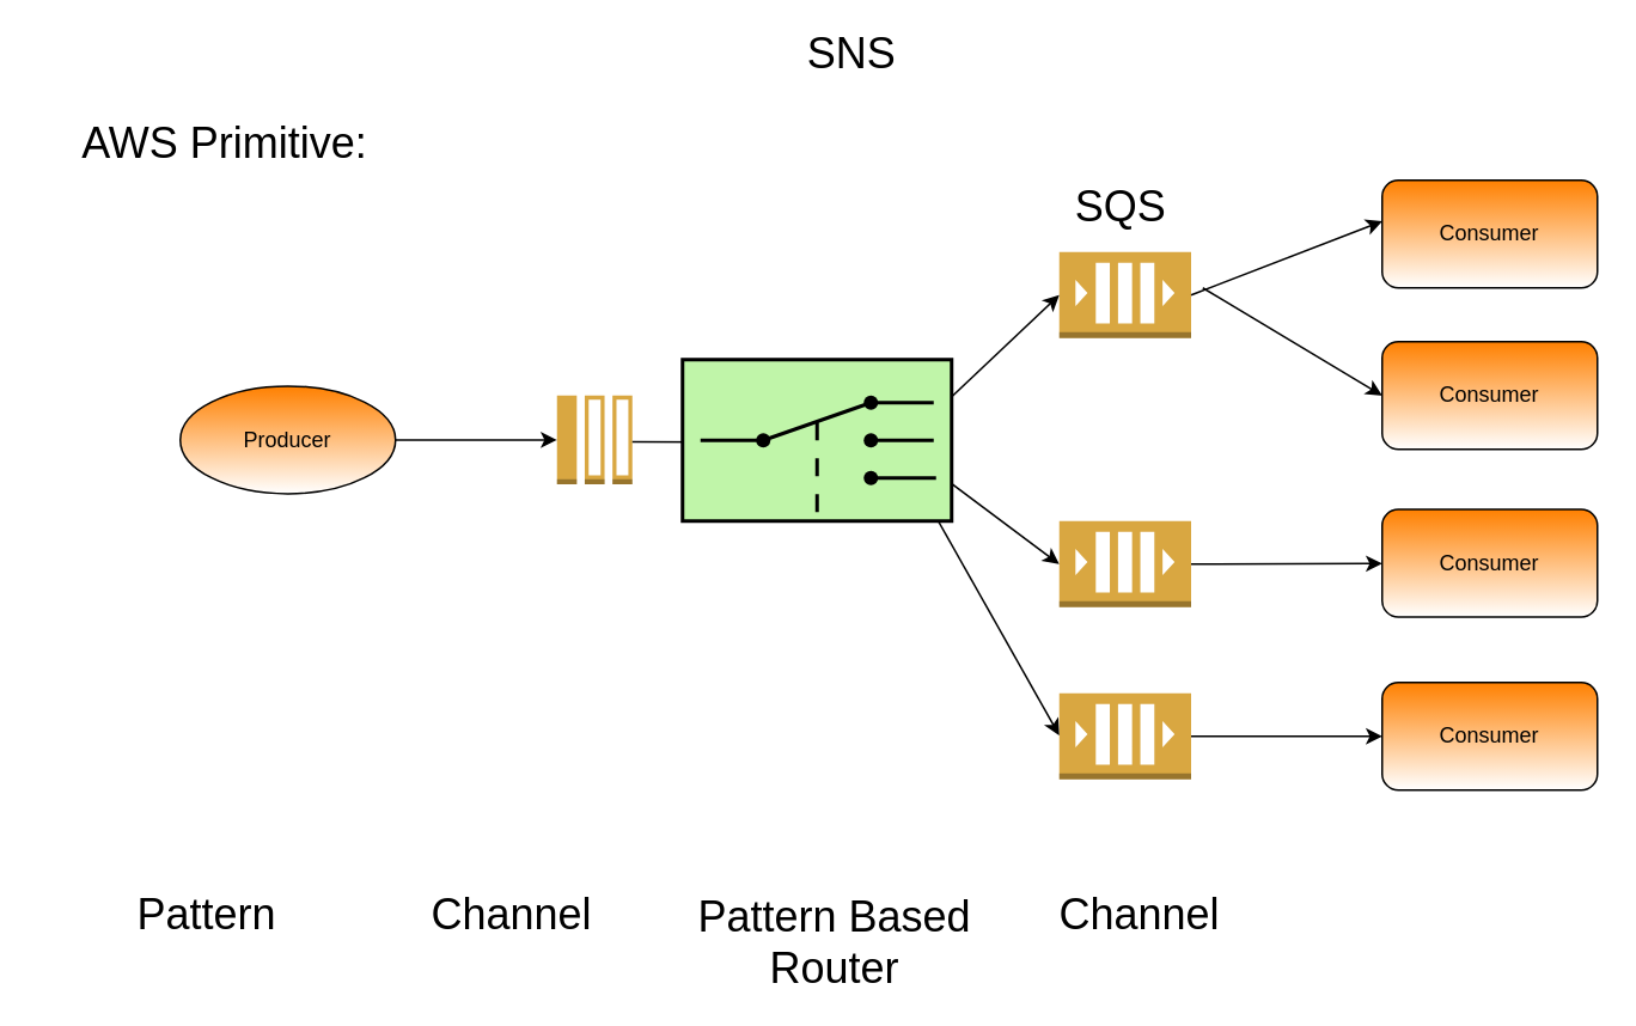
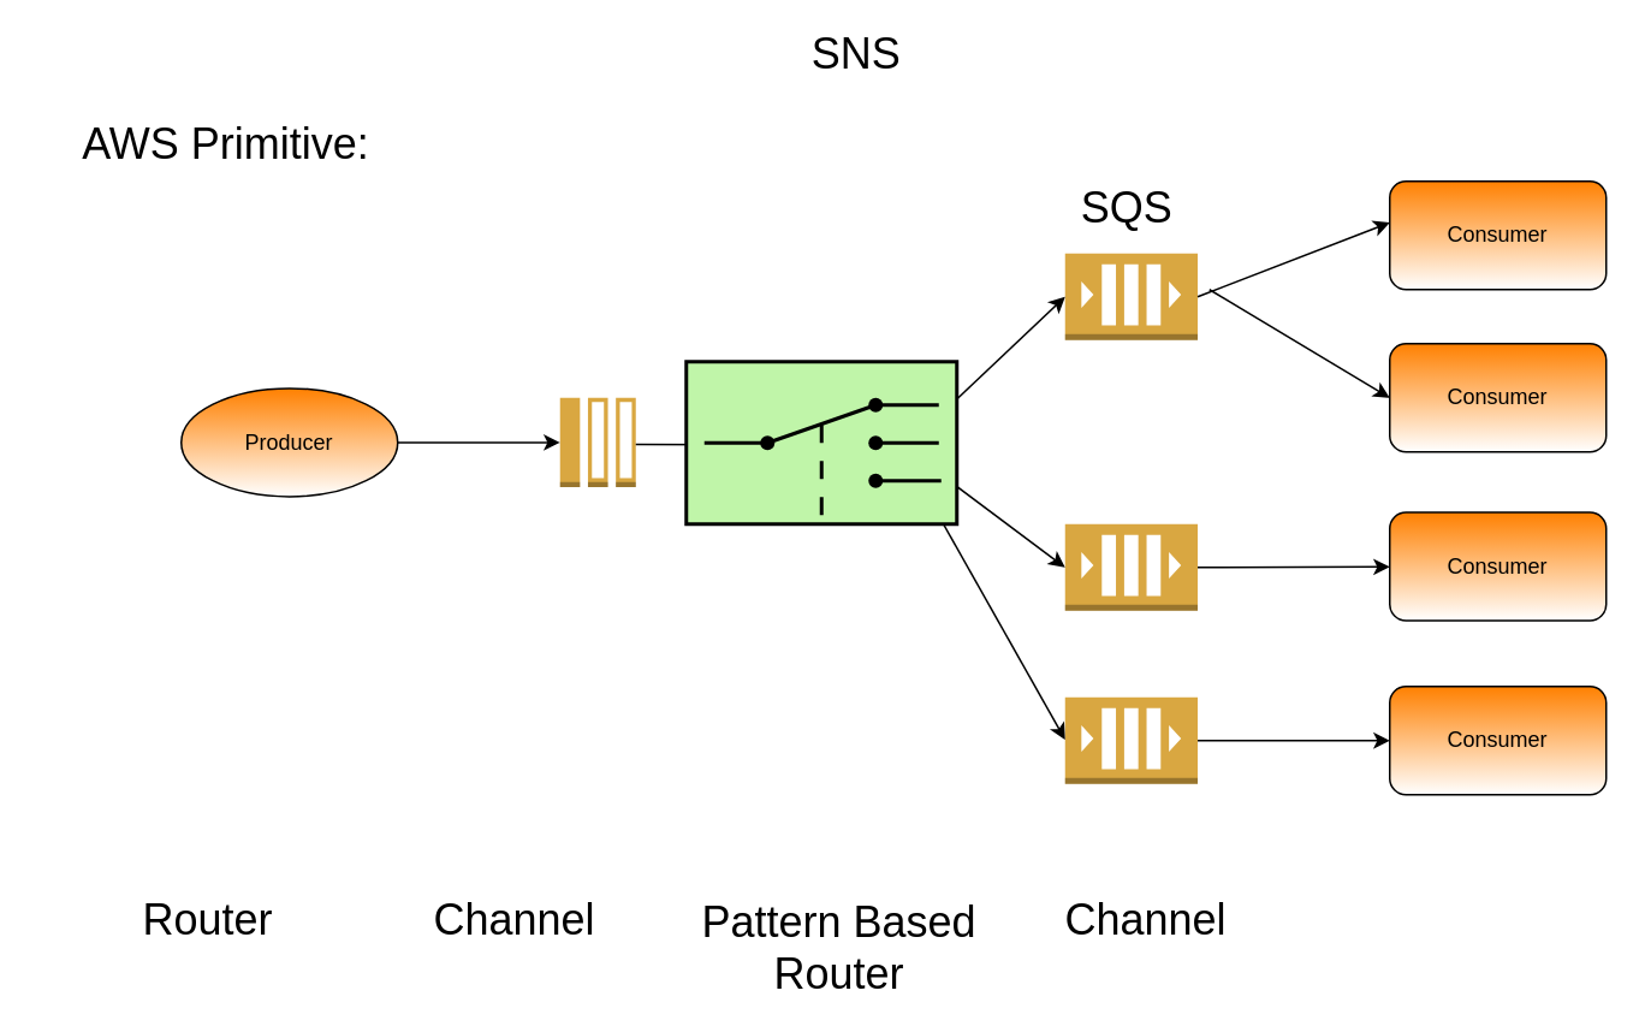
- <mxCell id="19" value="&lt;span style=&quot;font-size: 24px&quot;&gt;Pattern&lt;/span&gt;" style="text;html=1;strokeColor=none;fillColor=none;align=center;verticalAlign=middle;whiteSpace=wrap;rounded=0;" vertex="1" parent="1"><mxGeometry x="20" y="500" width="190" height="20" as="geometry" /></mxCell>
+ <mxCell id="19" value="&lt;span style=&quot;font-size: 24px&quot;&gt;Router&lt;/span&gt;" style="text;html=1;strokeColor=none;fillColor=none;align=center;verticalAlign=middle;whiteSpace=wrap;rounded=0;" vertex="1" parent="1"><mxGeometry x="20" y="500" width="190" height="20" as="geometry" /></mxCell>
